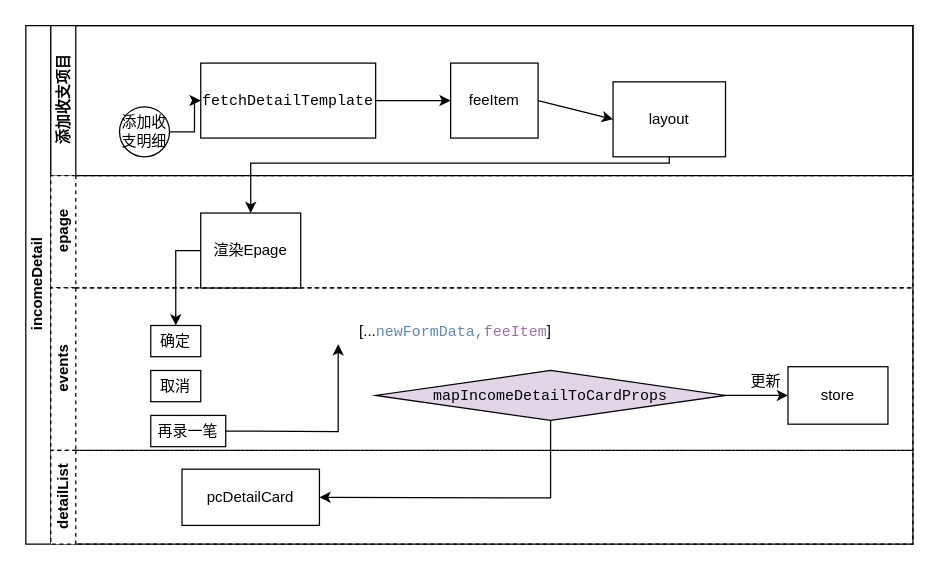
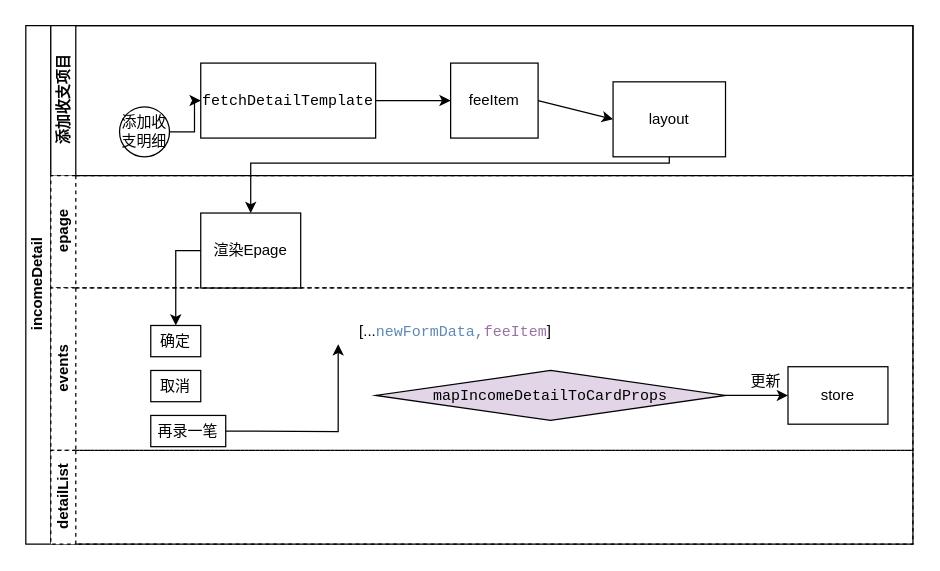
- <mxCell id="24" value="pcDetailCard" style="rounded=0;whiteSpace=wrap;html=1;fontFamily=Helvetica;fontSize=12;fontColor=#000000;align=center;" parent="23" vertex="1"><mxGeometry x="105" y="15" width="110" height="45" as="geometry" /></mxCell>
- <mxCell id="26" value="" style="endArrow=classic;html=1;rounded=0;fontColor=#000000;exitX=0.5;exitY=1;exitDx=0;exitDy=0;entryX=1;entryY=0.5;entryDx=0;entryDy=0;" parent="2" source="19" target="24" edge="1"><mxGeometry width="50" height="50" relative="1" as="geometry"><mxPoint x="420" y="250" as="sourcePoint" /><mxPoint x="470" y="200" as="targetPoint" /><Array as="points"><mxPoint x="420" y="378" /></Array></mxGeometry></mxCell>
